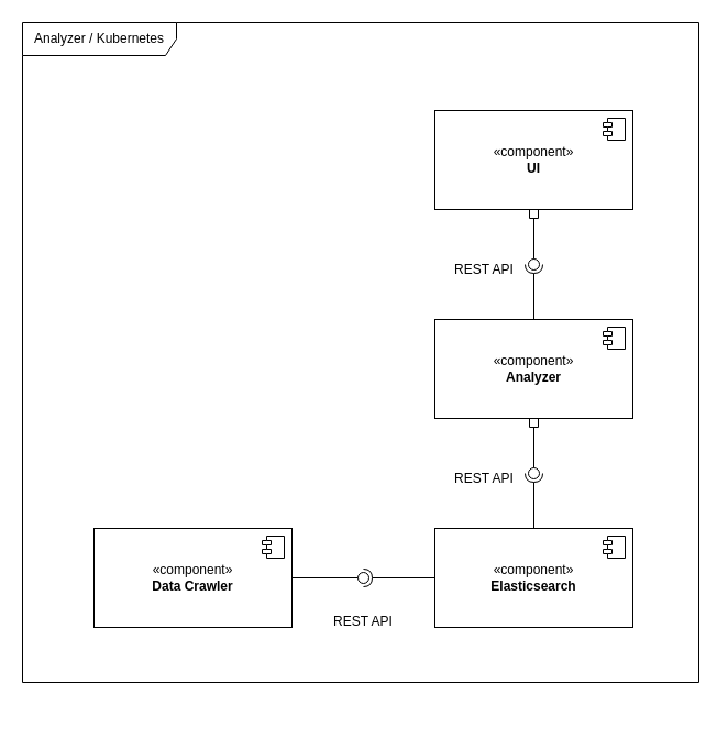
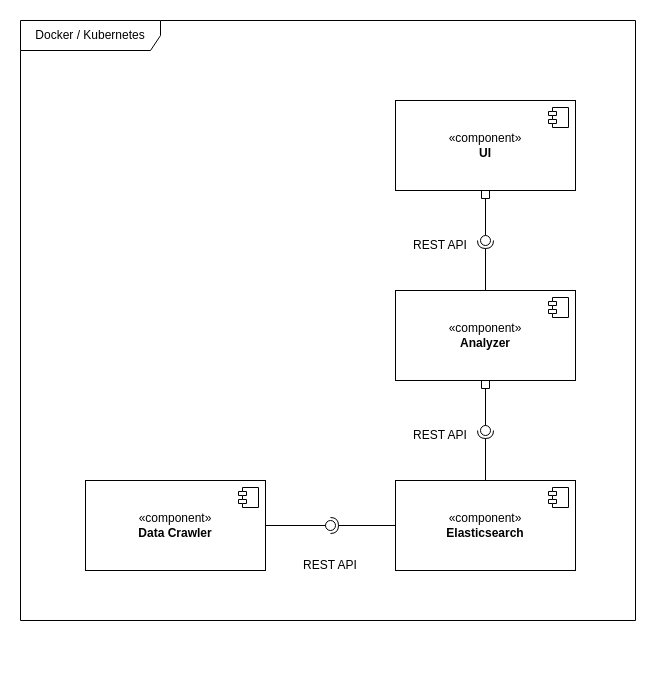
- <mxCell id="11" value="Analyzer / Kubernetes" style="shape=umlFrame;whiteSpace=wrap;html=1;pointerEvents=0;width=140;height=30;" vertex="1" parent="1"><mxGeometry x="20" y="20" width="615" height="600" as="geometry" /></mxCell>
+ <mxCell id="11" value="Docker / Kubernetes" style="shape=umlFrame;whiteSpace=wrap;html=1;pointerEvents=0;width=140;height=30;" vertex="1" parent="1"><mxGeometry x="20" y="20" width="615" height="600" as="geometry" /></mxCell>
